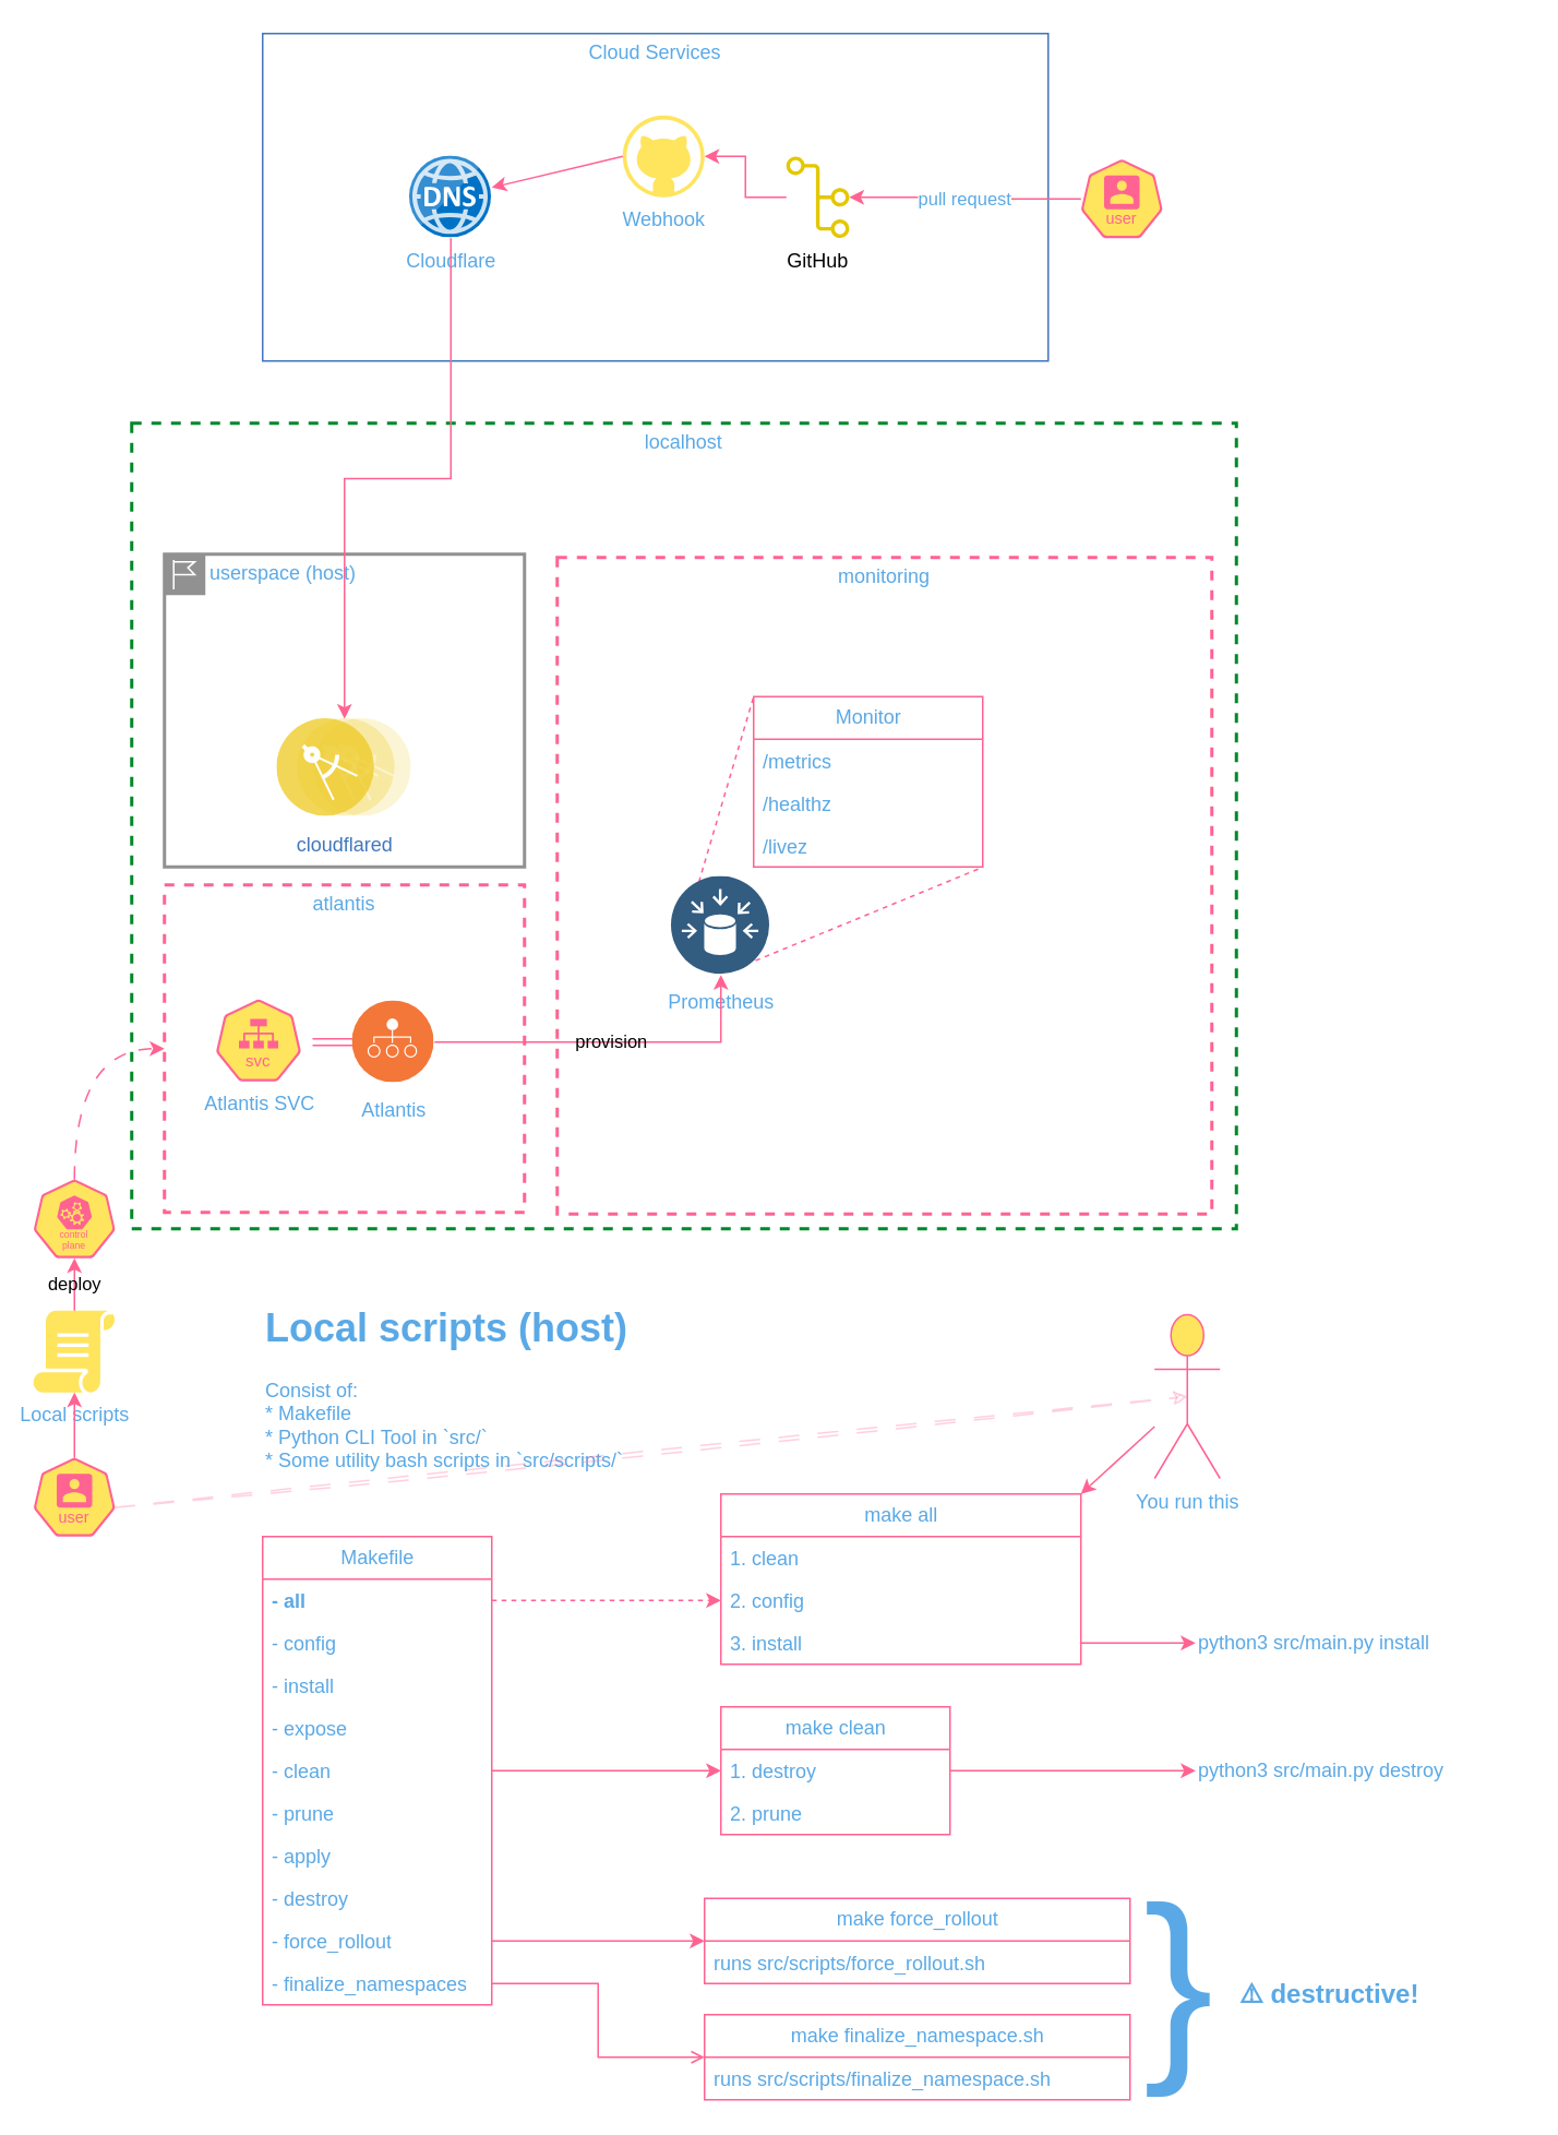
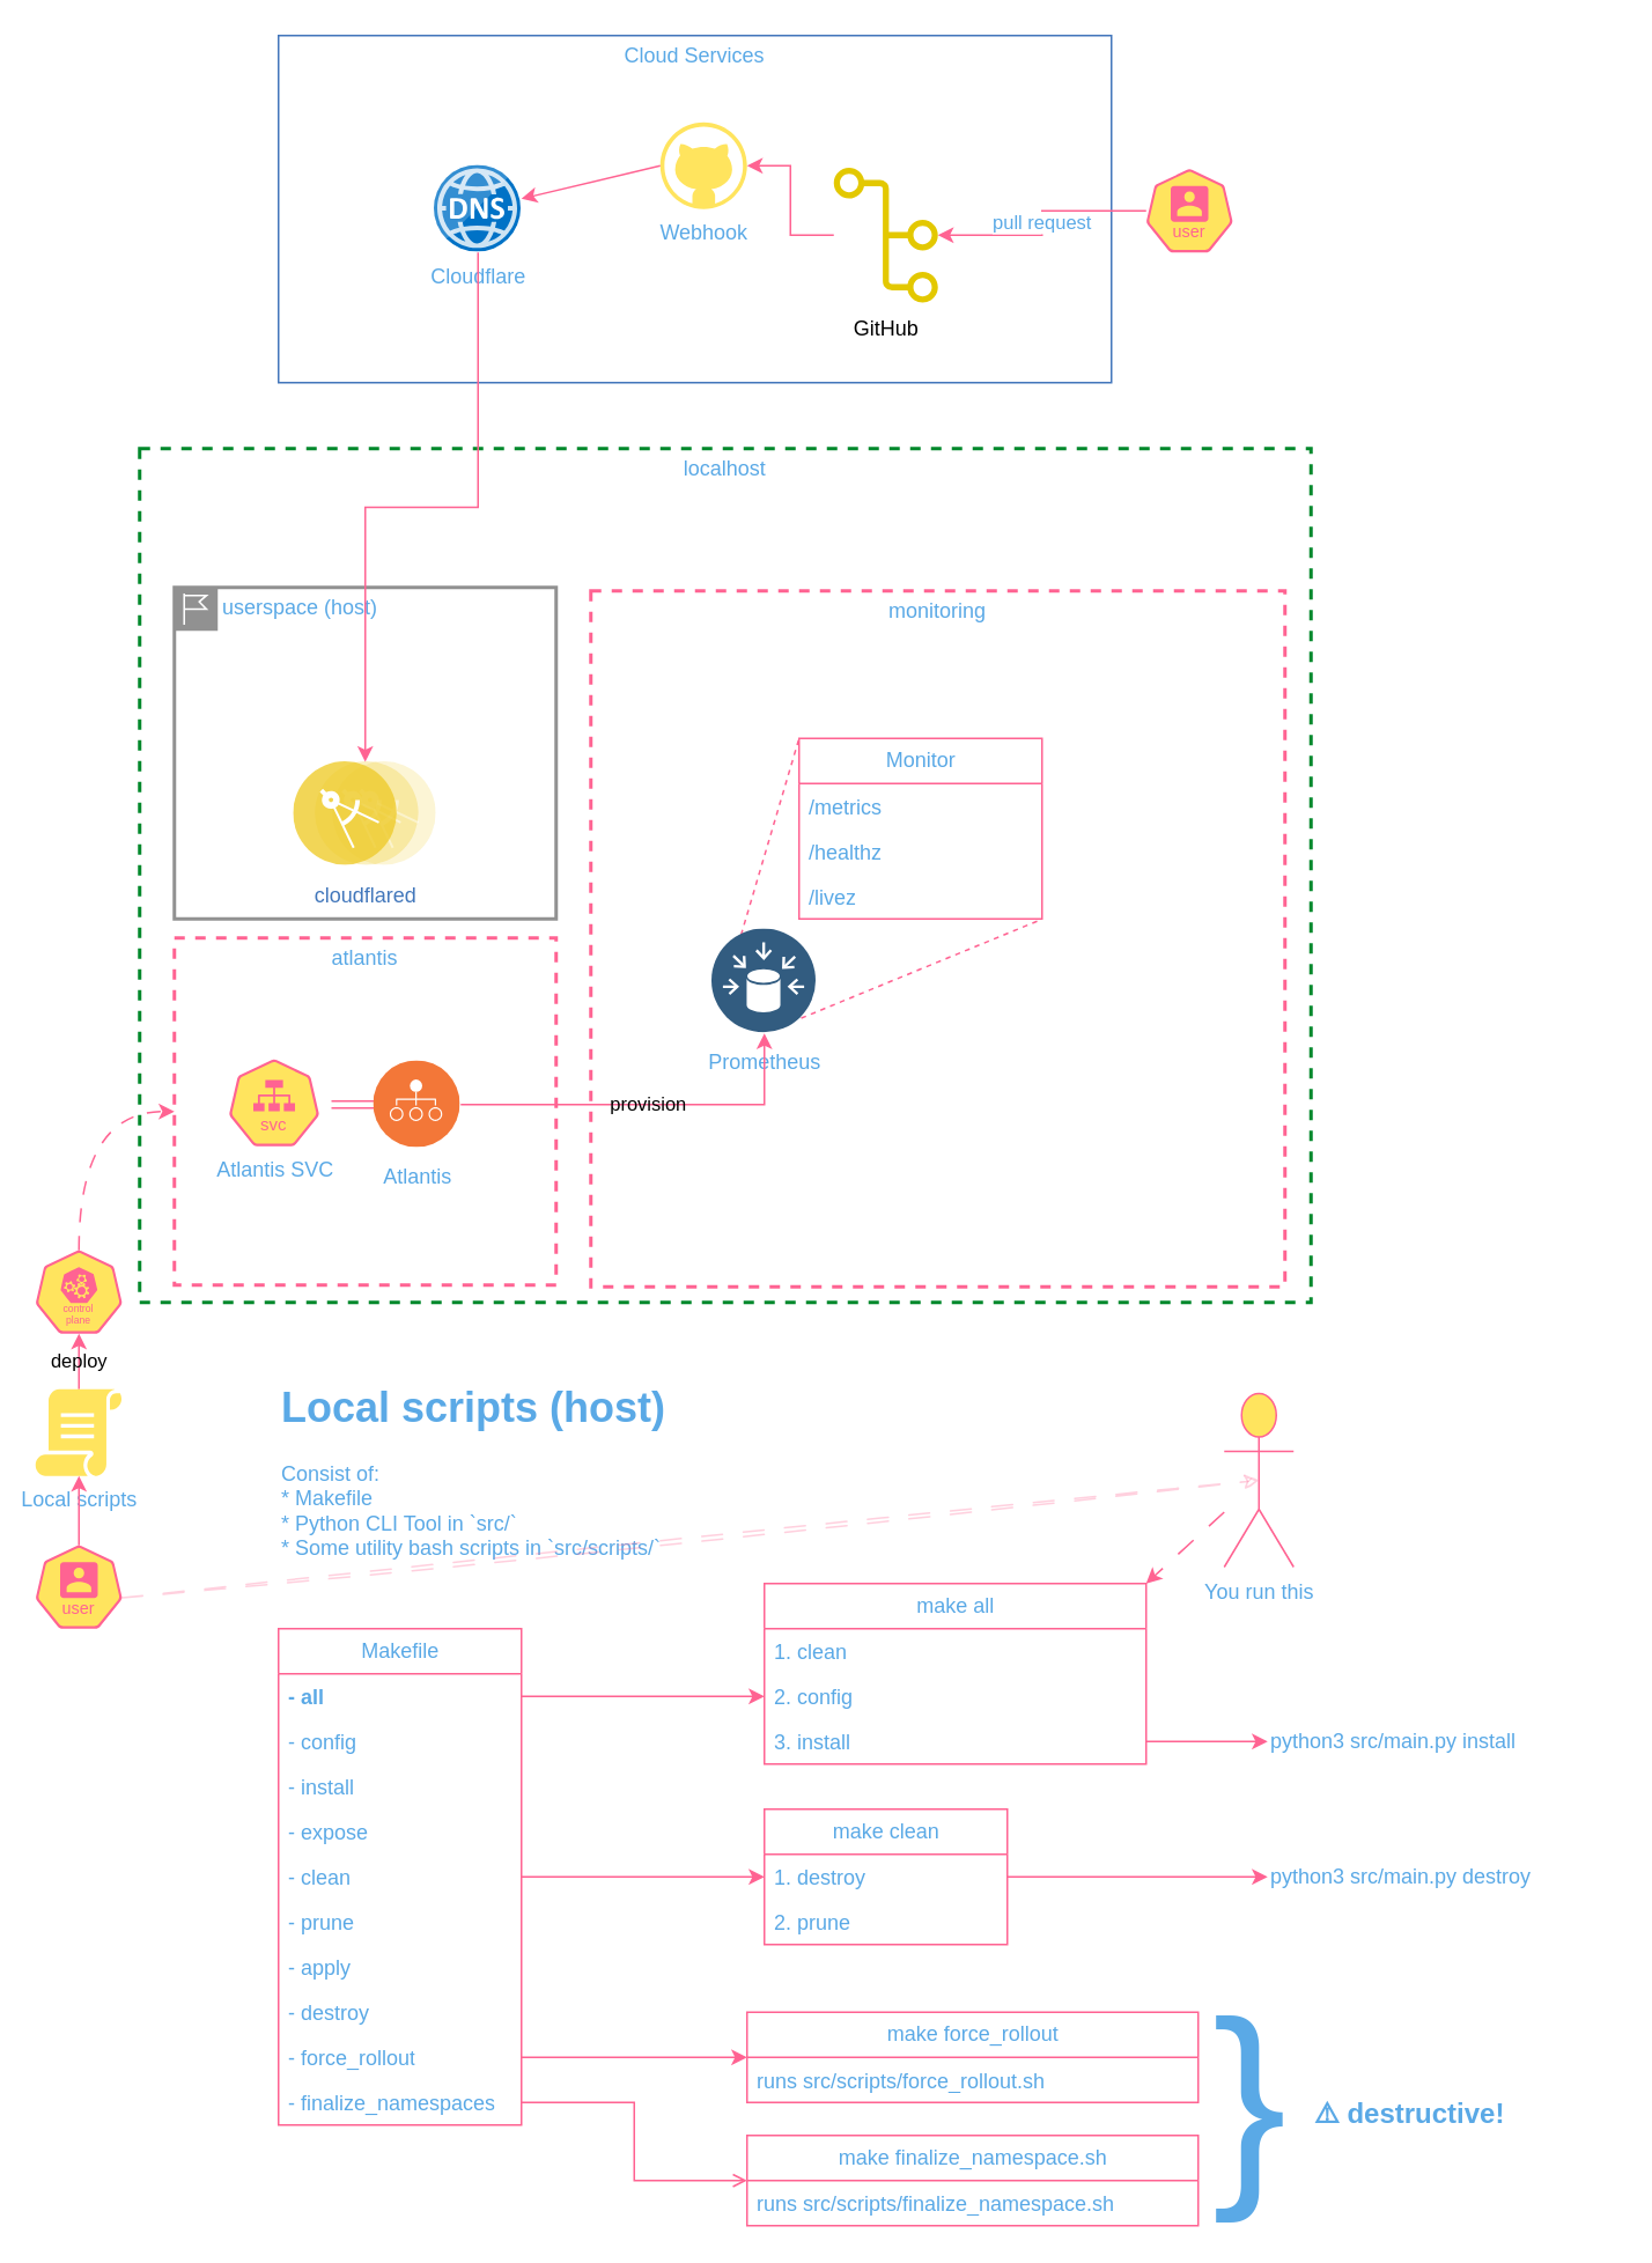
- <mxCell id="7" value="GitHub" style="sketch=0;outlineConnect=0;fontColor=#000000;fillColor=#e3c800;strokeColor=#B09500;dashed=0;verticalLabelPosition=bottom;verticalAlign=top;align=center;html=1;fontSize=12;fontStyle=0;aspect=fixed;pointerEvents=1;shape=mxgraph.aws4.git_repository;" vertex="1" parent="2"><mxGeometry x="320" y="75" width="38.46" height="50" as="geometry" /></mxCell>
+ <mxCell id="7" value="GitHub" style="sketch=0;outlineConnect=0;fontColor=#000000;fillColor=#e3c800;strokeColor=#B09500;dashed=0;verticalLabelPosition=bottom;verticalAlign=top;align=center;html=1;fontSize=12;fontStyle=0;aspect=fixed;pointerEvents=1;shape=mxgraph.aws4.git_repository;" vertex="1" parent="2"><mxGeometry x="320" y="75" width="60" height="80" as="geometry" /></mxCell>
- <mxCell id="48" style="rounded=0;orthogonalLoop=1;jettySize=auto;html=1;entryX=1;entryY=0;entryDx=0;entryDy=0;labelBackgroundColor=none;strokeColor=#FF6392;fontColor=default;dashed=0;dashPattern=12 12;" edge="1" parent="1" source="49" target="39"><mxGeometry relative="1" as="geometry"><mxPoint x="287" y="1298" as="sourcePoint" /></mxGeometry></mxCell>
+ <mxCell id="48" style="rounded=0;orthogonalLoop=1;jettySize=auto;html=1;entryX=1;entryY=0;entryDx=0;entryDy=0;labelBackgroundColor=none;strokeColor=#FF6392;fontColor=default;dashed=1;dashPattern=12 12;" edge="1" parent="1" source="49" target="39"><mxGeometry relative="1" as="geometry"><mxPoint x="287" y="1298" as="sourcePoint" /></mxGeometry></mxCell>
- <mxCell id="47" style="edgeStyle=orthogonalEdgeStyle;rounded=0;orthogonalLoop=1;jettySize=auto;html=1;exitX=1;exitY=0.5;exitDx=0;exitDy=0;entryX=0;entryY=0.5;entryDx=0;entryDy=0;labelBackgroundColor=none;strokeColor=#FF6392;fontColor=default;dashed=1;" edge="1" parent="1" source="29" target="41"><mxGeometry relative="1" as="geometry" /></mxCell>
+ <mxCell id="47" style="edgeStyle=orthogonalEdgeStyle;rounded=0;orthogonalLoop=1;jettySize=auto;html=1;exitX=1;exitY=0.5;exitDx=0;exitDy=0;entryX=0;entryY=0.5;entryDx=0;entryDy=0;labelBackgroundColor=none;strokeColor=#FF6392;fontColor=default;" edge="1" parent="1" source="29" target="41"><mxGeometry relative="1" as="geometry" /></mxCell>
